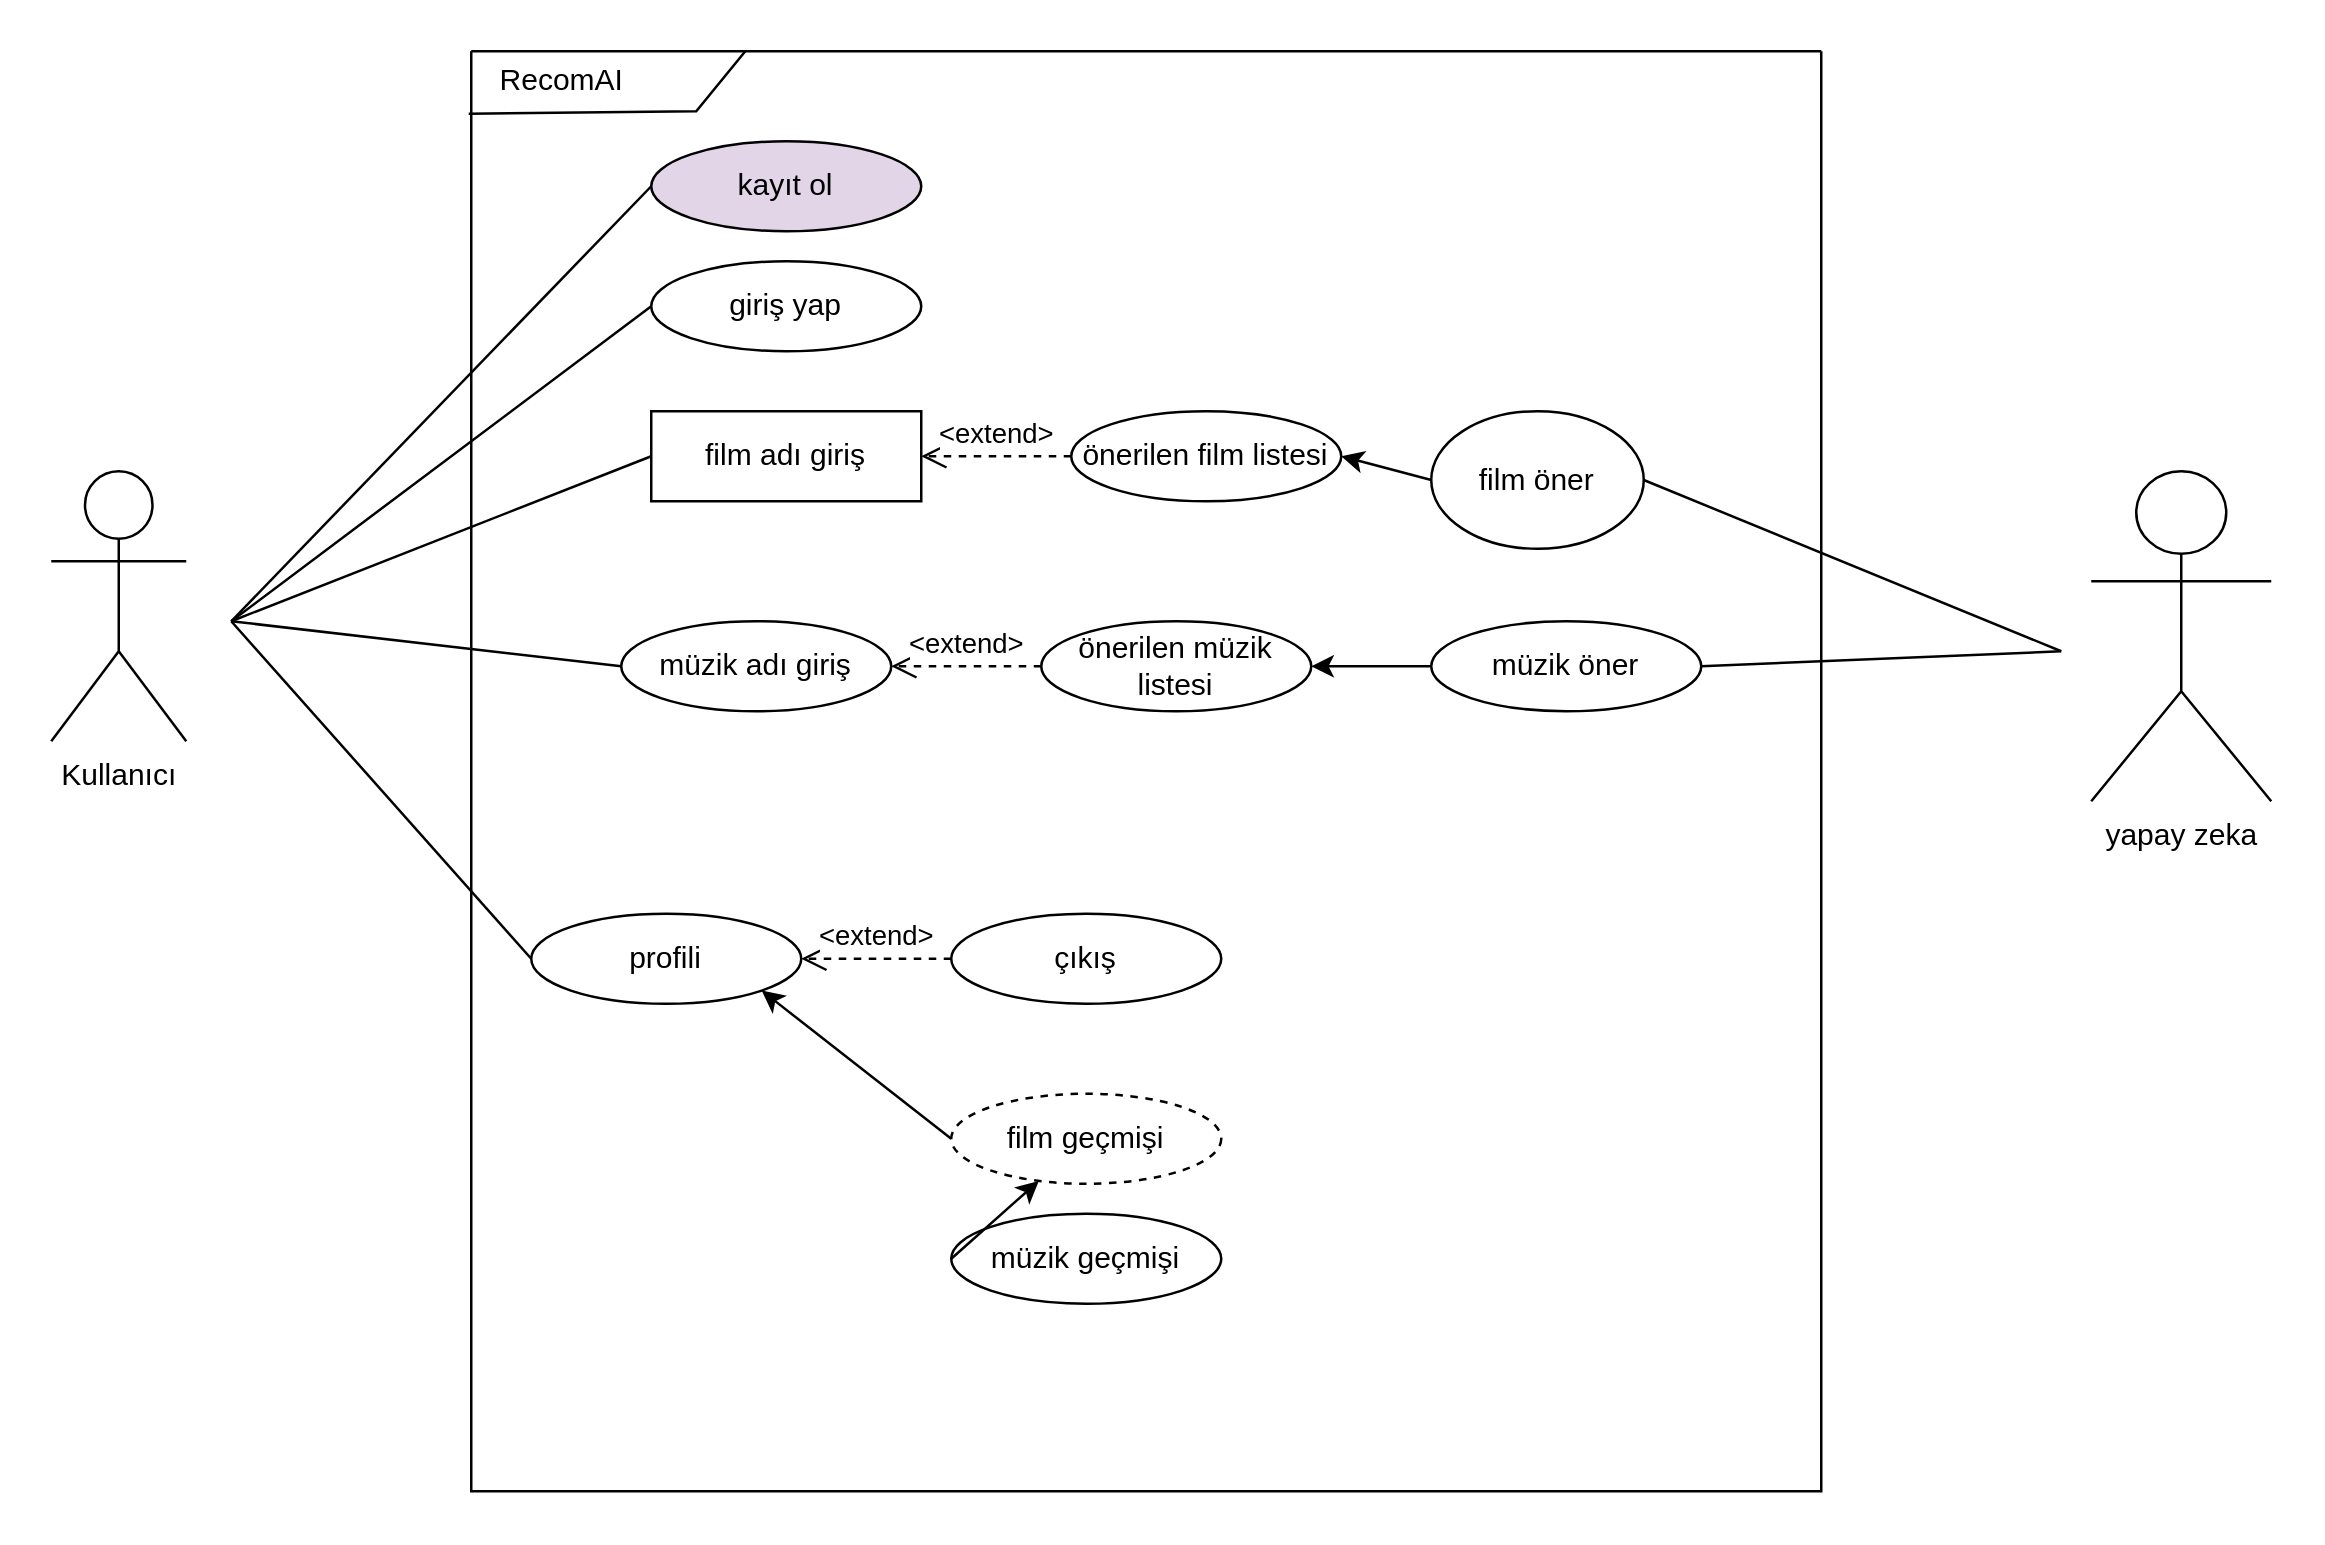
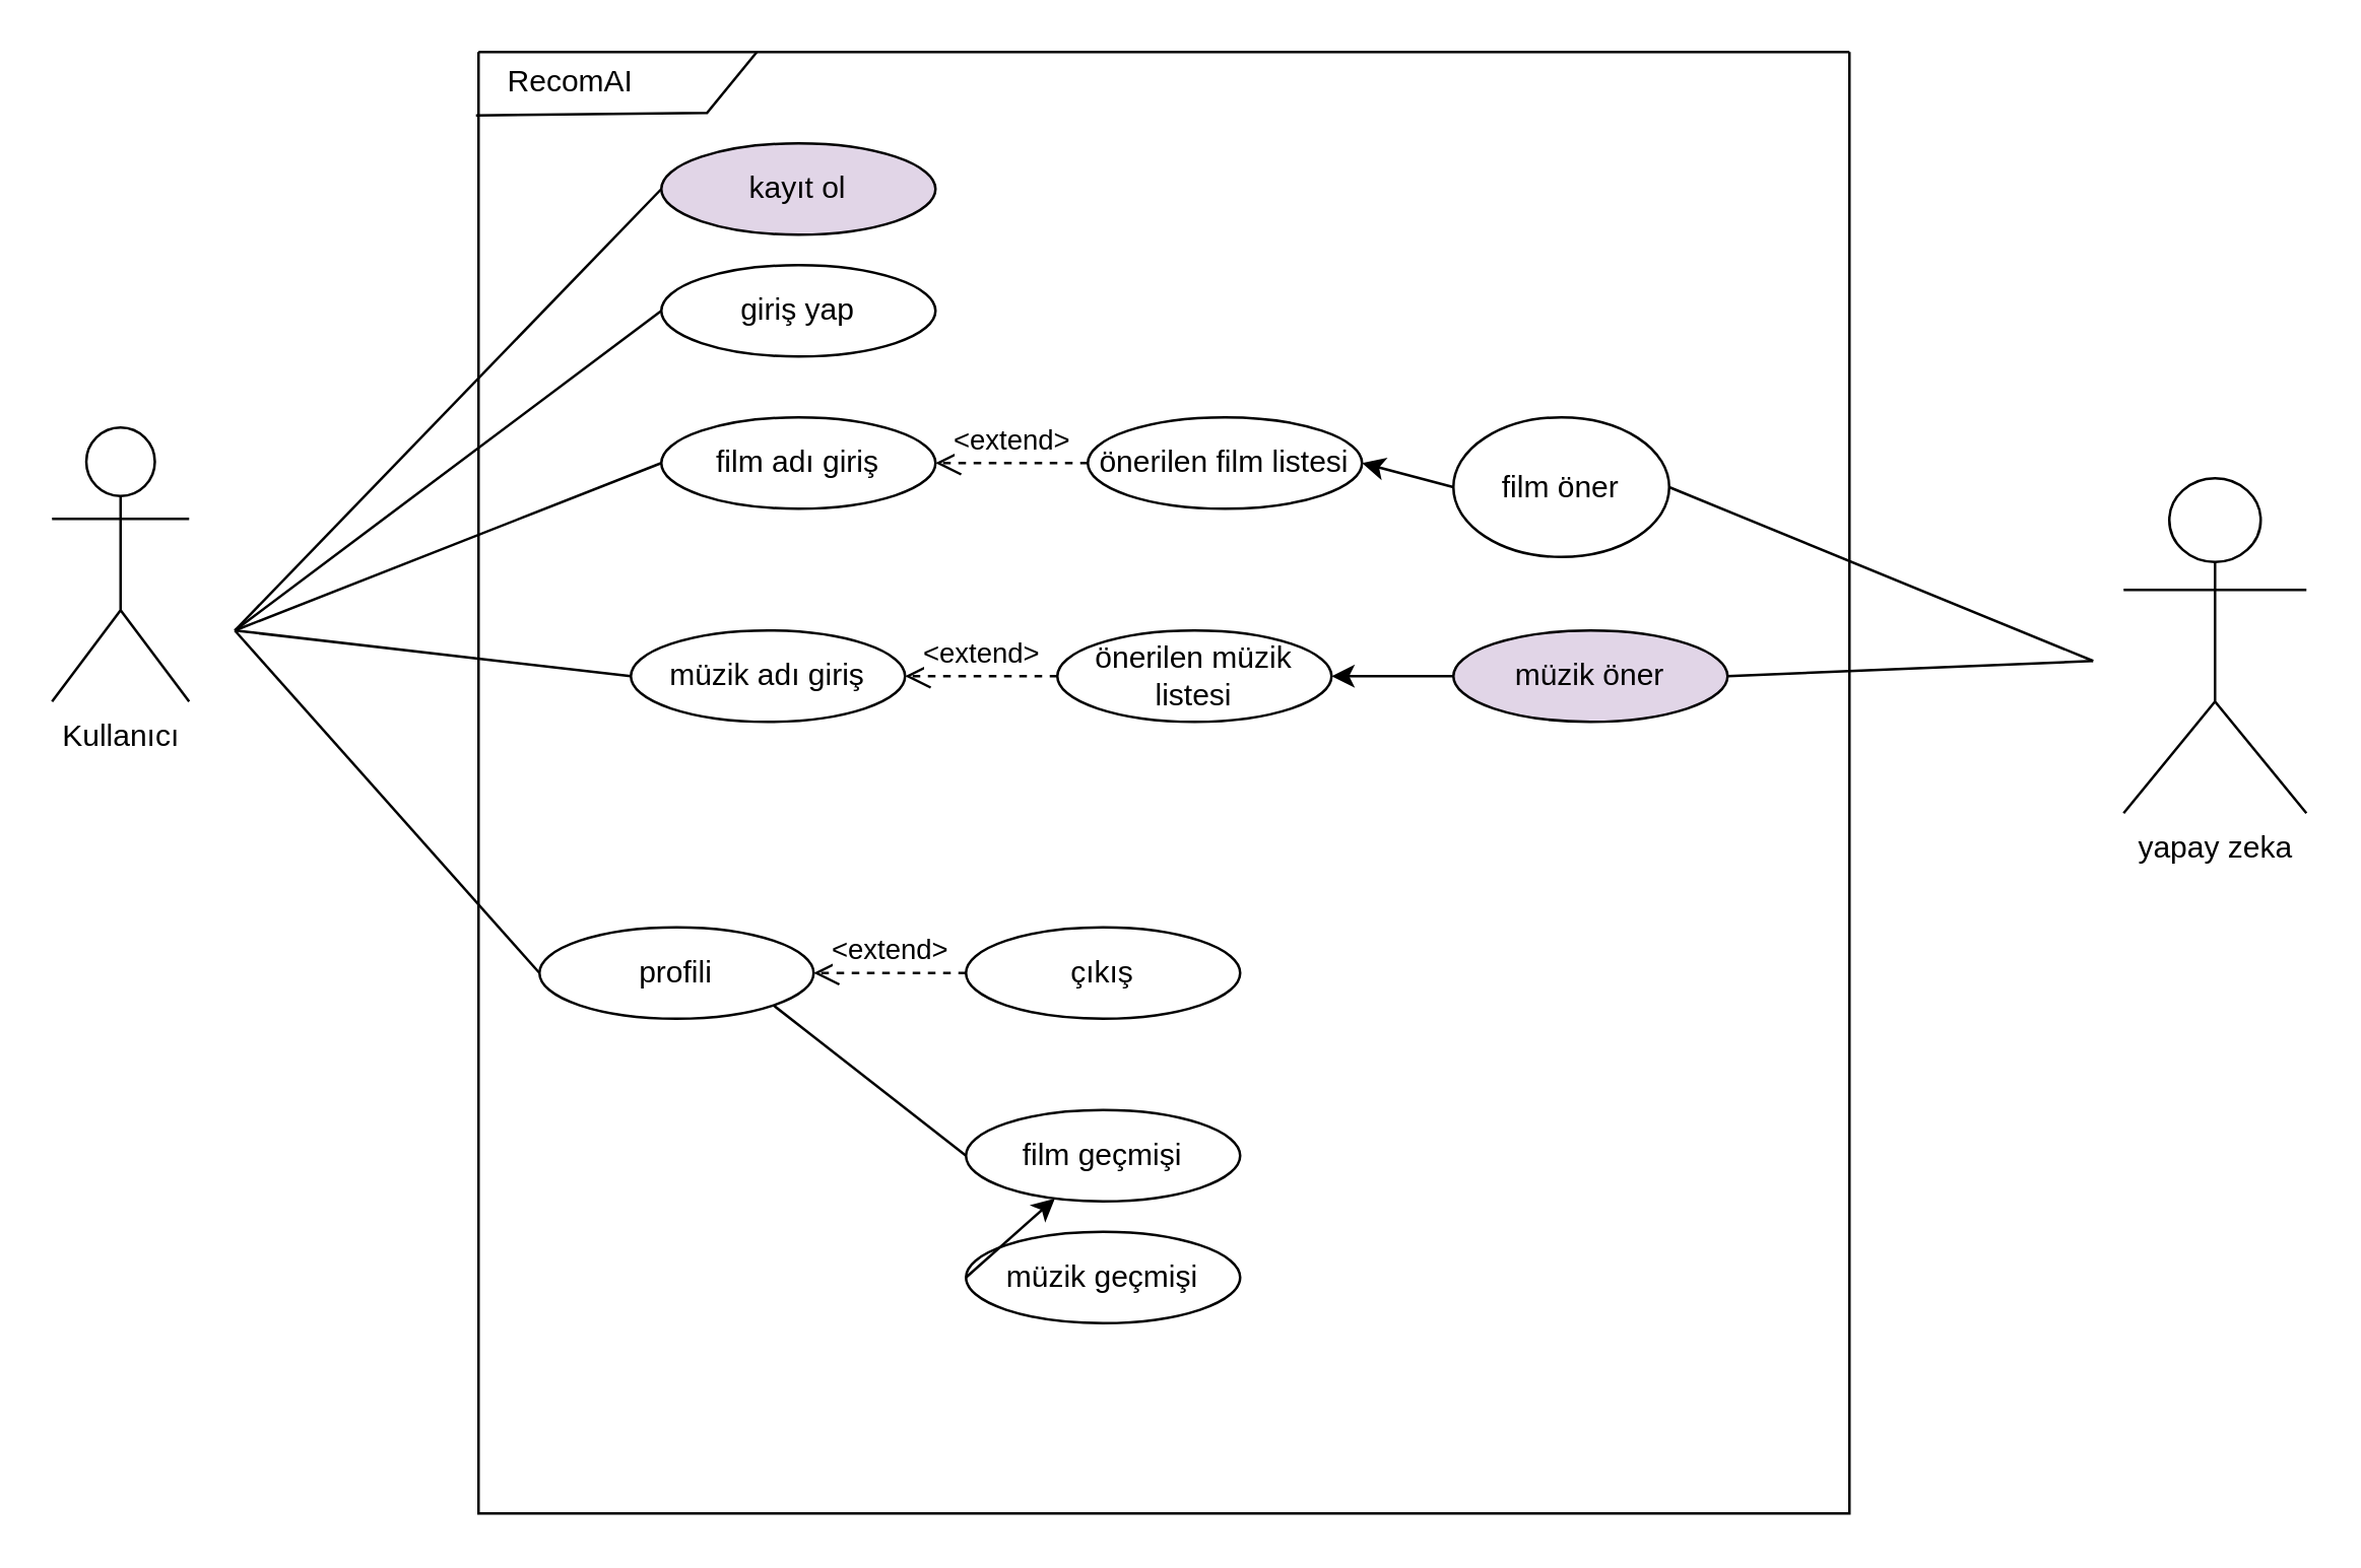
- <mxCell id="8" value="film adı giriş" style="whiteSpace=wrap;html=1;rounded=0;" vertex="1" parent="3"><mxGeometry x="72" y="144" width="108" height="36" as="geometry" /></mxCell>
+ <mxCell id="8" value="film adı giriş" style="ellipse;whiteSpace=wrap;html=1;" vertex="1" parent="3"><mxGeometry x="72" y="144" width="108" height="36" as="geometry" /></mxCell>
- <mxCell id="2" value="Kullanıcı&lt;div&gt;&lt;br&gt;&lt;/div&gt;" style="shape=umlActor;verticalLabelPosition=bottom;verticalAlign=top;html=1;outlineConnect=0;" vertex="1" parent="1"><mxGeometry x="20" y="188" width="54" height="108" as="geometry" /></mxCell>
+ <mxCell id="2" value="Kullanıcı&lt;div&gt;&lt;br&gt;&lt;/div&gt;" style="shape=umlActor;verticalLabelPosition=bottom;verticalAlign=top;html=1;outlineConnect=0;" vertex="1" parent="1"><mxGeometry x="20" y="168" width="54" height="108" as="geometry" /></mxCell>
- <mxCell id="22" value="müzik öner" style="ellipse;whiteSpace=wrap;html=1;" vertex="1" parent="3"><mxGeometry x="384" y="228" width="108" height="36" as="geometry" /></mxCell>
+ <mxCell id="22" value="müzik öner" style="ellipse;whiteSpace=wrap;html=1;fillColor=#e1d5e7;" vertex="1" parent="3"><mxGeometry x="384" y="228" width="108" height="36" as="geometry" /></mxCell>
- <mxCell id="19" value="" style="endArrow=classic;html=1;rounded=0;exitX=0;exitY=0.5;exitDx=0;exitDy=0;entryX=1;entryY=1;entryDx=0;entryDy=0;" edge="1" parent="3" source="17" target="14"><mxGeometry width="50" height="50" relative="1" as="geometry"><mxPoint x="276" y="335" as="sourcePoint" /><mxPoint x="326" y="285" as="targetPoint" /></mxGeometry></mxCell>
+ <mxCell id="19" value="" style="endArrow=none;html=1;rounded=0;exitX=0;exitY=0.5;exitDx=0;exitDy=0;entryX=1;entryY=1;entryDx=0;entryDy=0;" edge="1" parent="3" source="17" target="14"><mxGeometry width="50" height="50" relative="1" as="geometry"><mxPoint x="276" y="335" as="sourcePoint" /><mxPoint x="326" y="285" as="targetPoint" /></mxGeometry></mxCell>
- <mxCell id="17" value="film geçmişi" style="ellipse;whiteSpace=wrap;html=1;dashed=1;" vertex="1" parent="3"><mxGeometry x="192" y="417" width="108" height="36" as="geometry" /></mxCell>
+ <mxCell id="17" value="film geçmişi" style="ellipse;whiteSpace=wrap;html=1;" vertex="1" parent="3"><mxGeometry x="192" y="417" width="108" height="36" as="geometry" /></mxCell>
